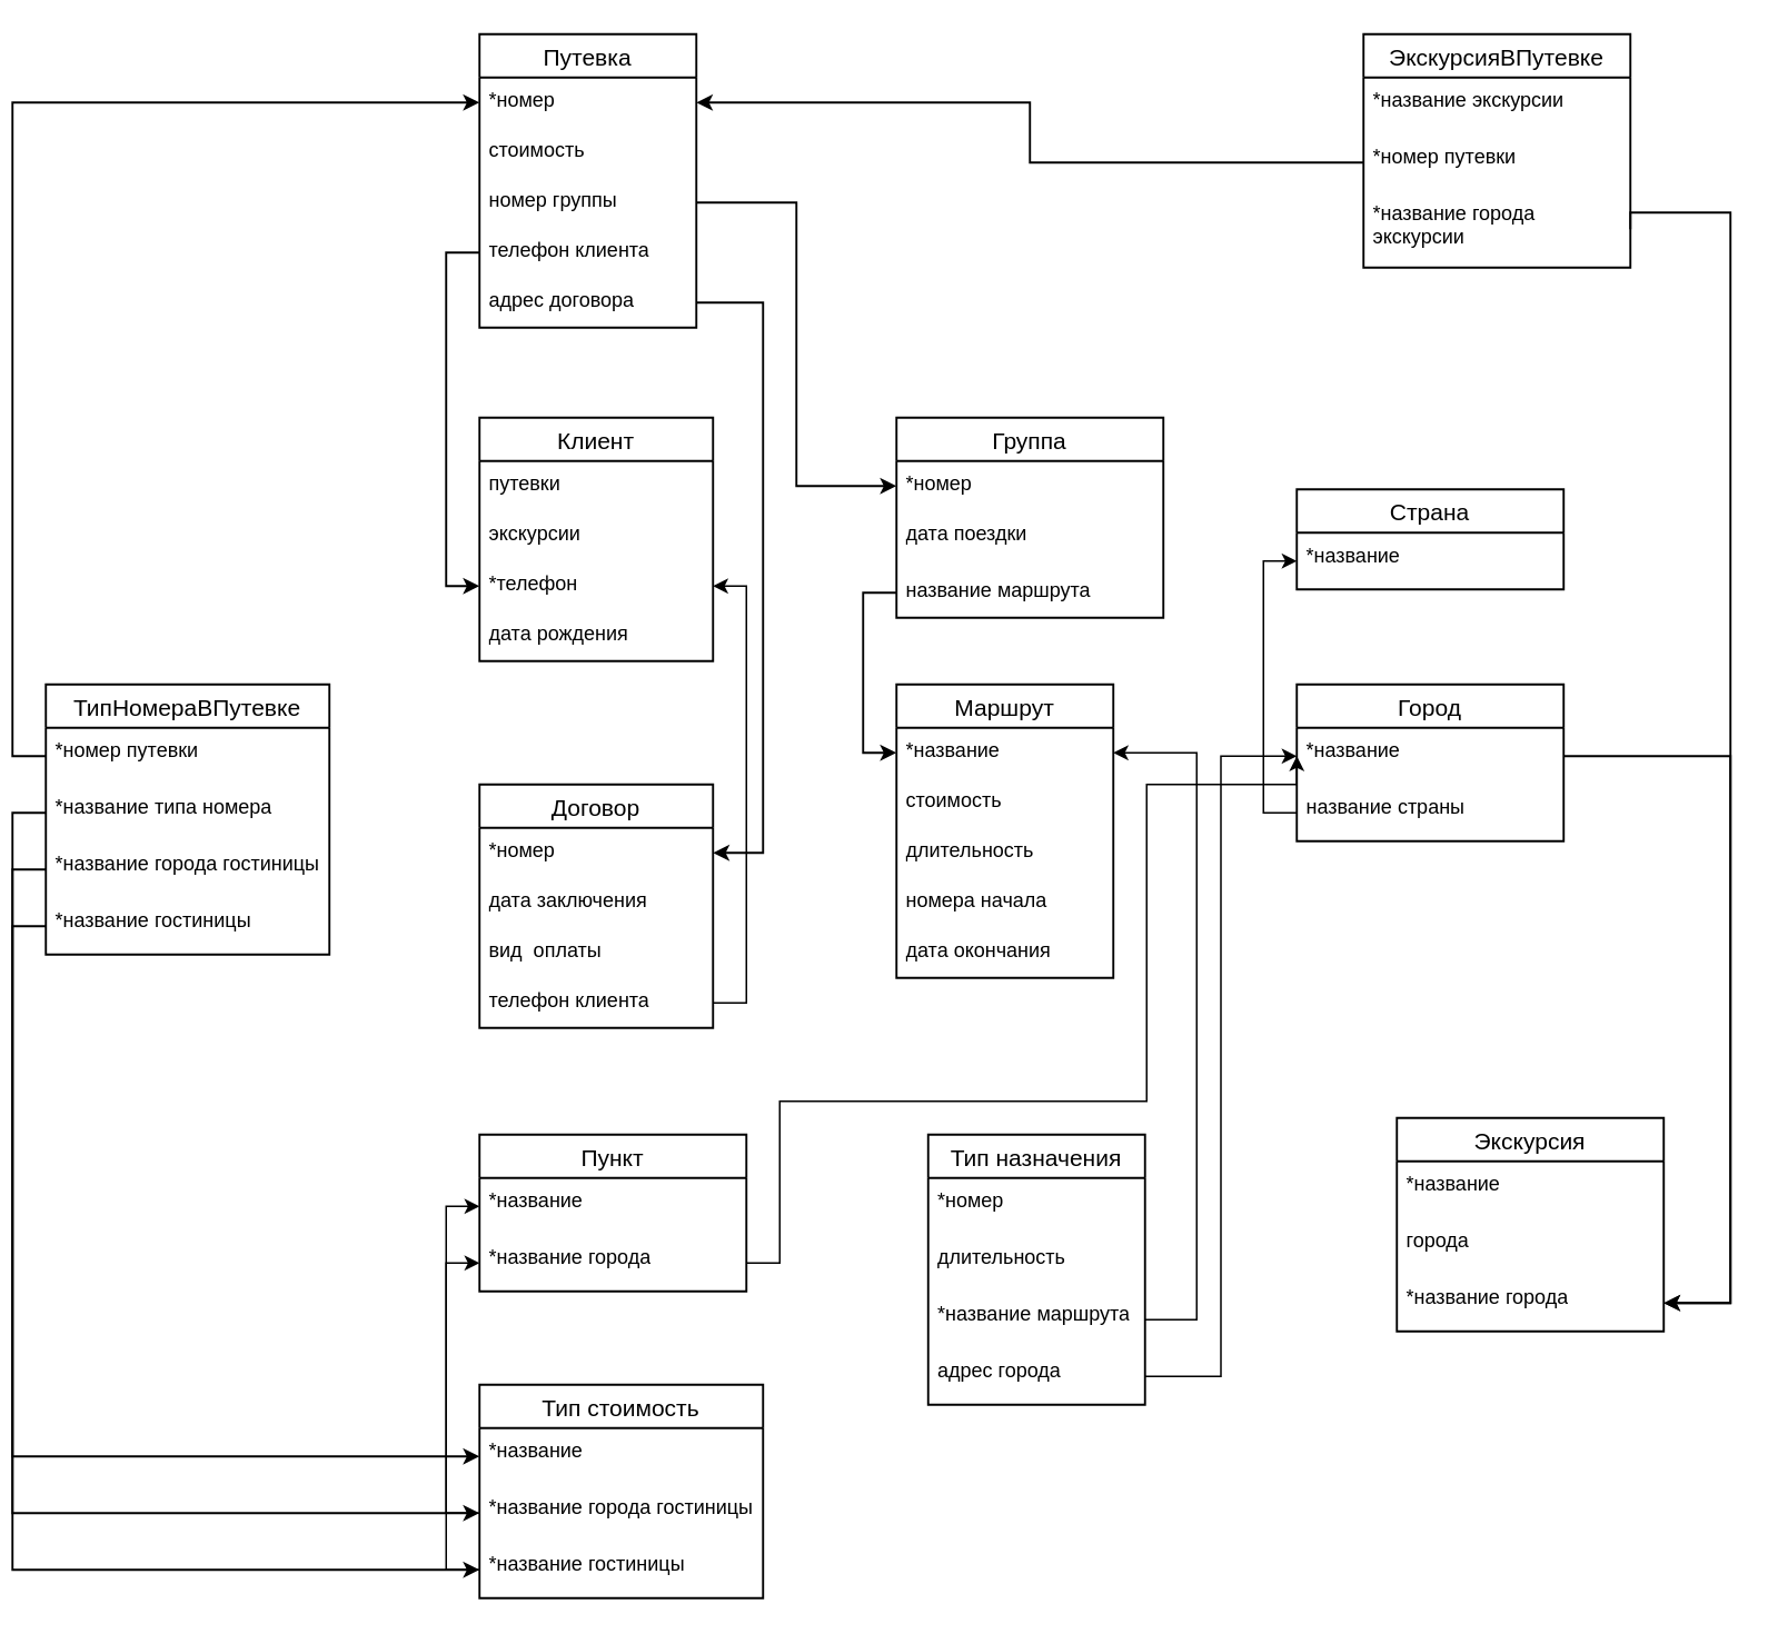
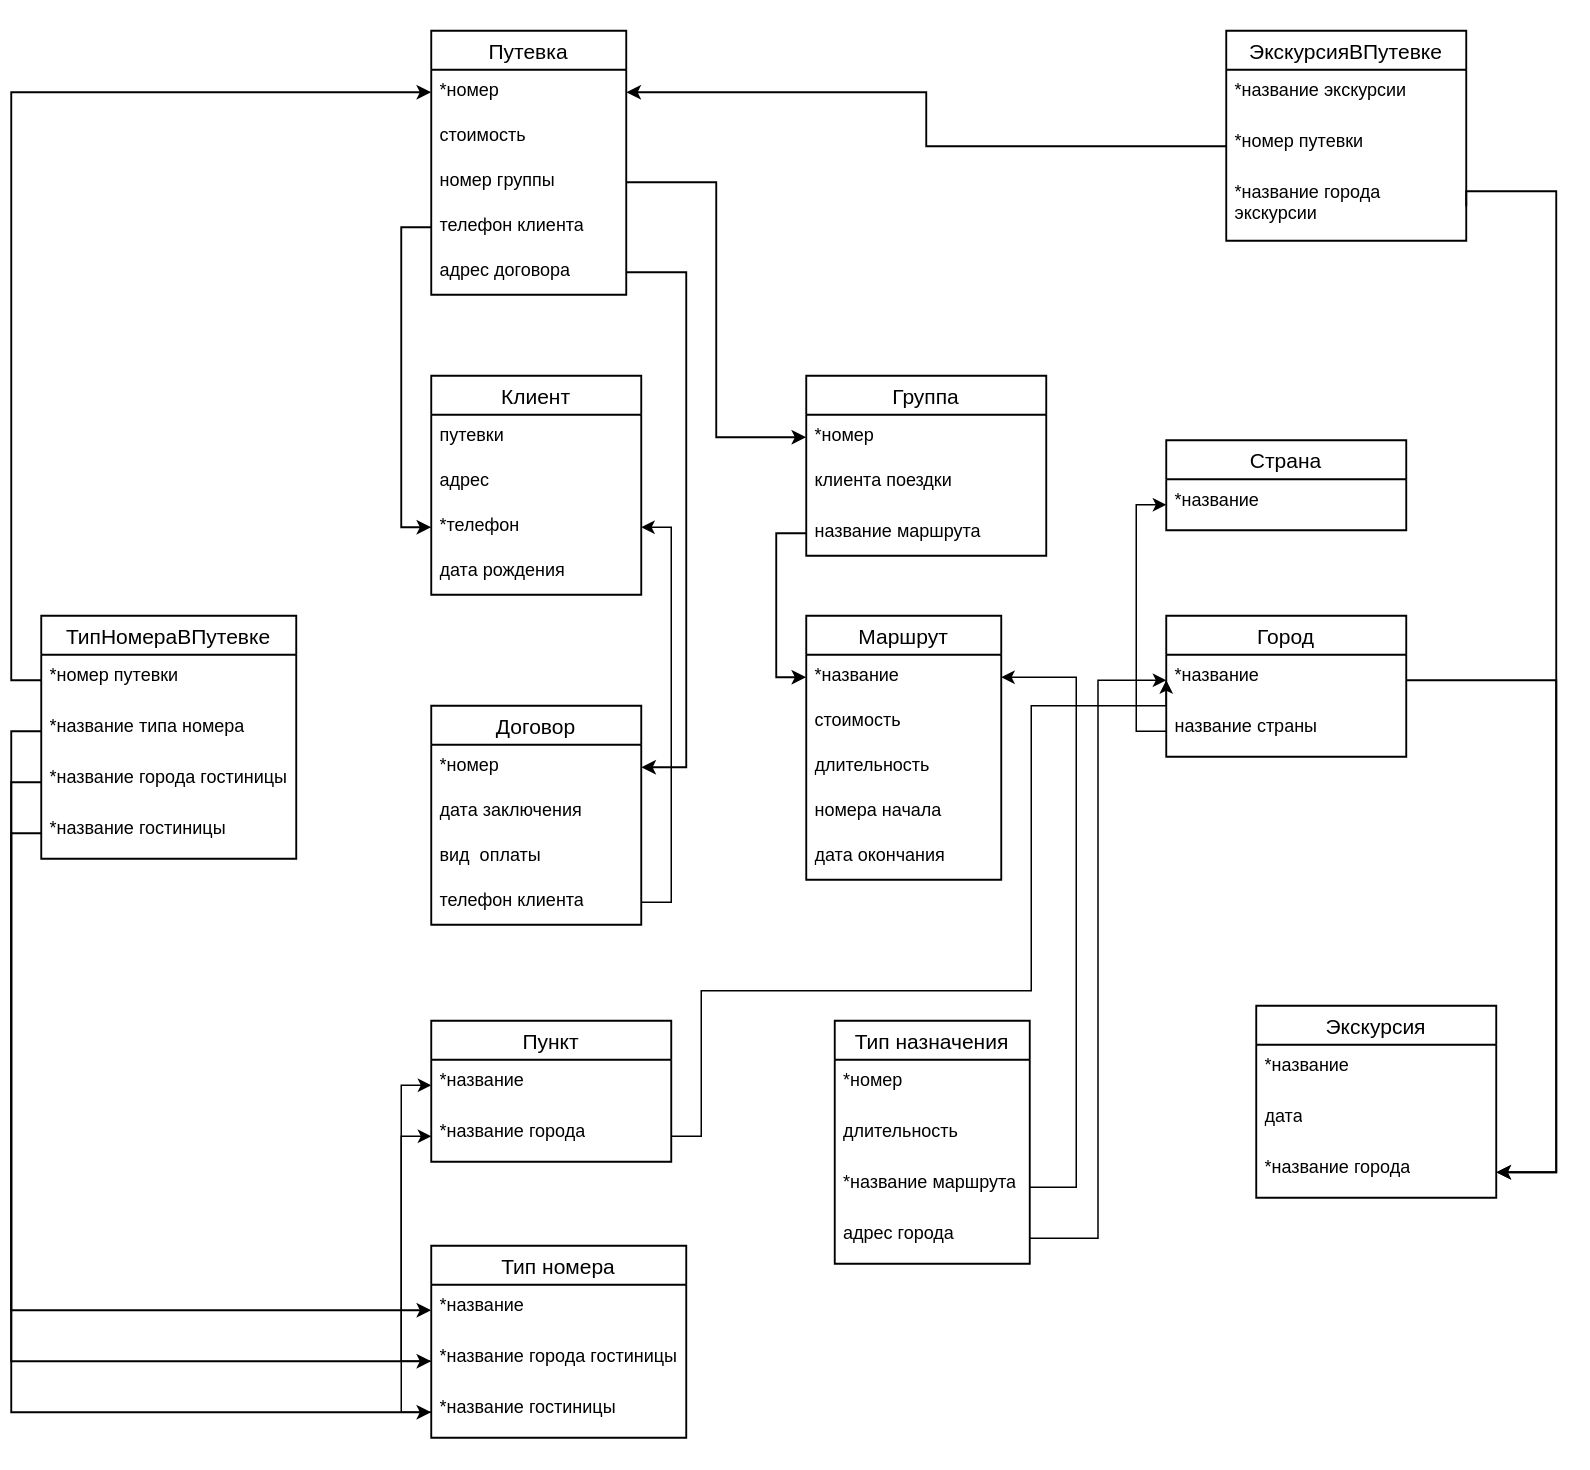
- <mxCell id="14" value="экскурсии" style="text;strokeColor=none;fillColor=none;spacingLeft=4;spacingRight=4;overflow=hidden;rotatable=0;points=[[0,0.5],[1,0.5]];portConstraint=eastwest;fontSize=12;whiteSpace=wrap;html=1;strokeWidth=1.25;" parent="12" vertex="1"><mxGeometry y="56" width="140" height="30" as="geometry" /></mxCell>
+ <mxCell id="14" value="адрес" style="text;strokeColor=none;fillColor=none;spacingLeft=4;spacingRight=4;overflow=hidden;rotatable=0;points=[[0,0.5],[1,0.5]];portConstraint=eastwest;fontSize=12;whiteSpace=wrap;html=1;strokeWidth=1.25;" parent="12" vertex="1"><mxGeometry y="56" width="140" height="30" as="geometry" /></mxCell>
- <mxCell id="10" value="дата поездки&amp;nbsp;" style="text;strokeColor=none;fillColor=none;spacingLeft=4;spacingRight=4;overflow=hidden;rotatable=0;points=[[0,0.5],[1,0.5]];portConstraint=eastwest;fontSize=12;whiteSpace=wrap;html=1;strokeWidth=1.25;" parent="8" vertex="1"><mxGeometry y="56" width="160" height="34" as="geometry" /></mxCell>
+ <mxCell id="10" value="клиента поездки&amp;nbsp;" style="text;strokeColor=none;fillColor=none;spacingLeft=4;spacingRight=4;overflow=hidden;rotatable=0;points=[[0,0.5],[1,0.5]];portConstraint=eastwest;fontSize=12;whiteSpace=wrap;html=1;strokeWidth=1.25;" parent="8" vertex="1"><mxGeometry y="56" width="160" height="34" as="geometry" /></mxCell>
- <mxCell id="39" value="города" style="text;strokeColor=none;fillColor=none;spacingLeft=4;spacingRight=4;overflow=hidden;rotatable=0;points=[[0,0.5],[1,0.5]];portConstraint=eastwest;fontSize=12;whiteSpace=wrap;html=1;strokeWidth=1.25;" parent="37" vertex="1"><mxGeometry y="60" width="160" height="34" as="geometry" /></mxCell>
+ <mxCell id="39" value="дата" style="text;strokeColor=none;fillColor=none;spacingLeft=4;spacingRight=4;overflow=hidden;rotatable=0;points=[[0,0.5],[1,0.5]];portConstraint=eastwest;fontSize=12;whiteSpace=wrap;html=1;strokeWidth=1.25;" parent="37" vertex="1"><mxGeometry y="60" width="160" height="34" as="geometry" /></mxCell>
- <mxCell id="56" value="Тип стоимость" style="swimlane;fontStyle=0;childLayout=stackLayout;horizontal=1;startSize=26;horizontalStack=0;resizeParent=1;resizeParentMax=0;resizeLast=0;collapsible=1;marginBottom=0;align=center;fontSize=14;strokeWidth=1.25;" parent="1" vertex="1"><mxGeometry x="280" y="830" width="170" height="128" as="geometry" /></mxCell>
+ <mxCell id="56" value="Тип номера" style="swimlane;fontStyle=0;childLayout=stackLayout;horizontal=1;startSize=26;horizontalStack=0;resizeParent=1;resizeParentMax=0;resizeLast=0;collapsible=1;marginBottom=0;align=center;fontSize=14;strokeWidth=1.25;" parent="1" vertex="1"><mxGeometry x="280" y="830" width="170" height="128" as="geometry" /></mxCell>
